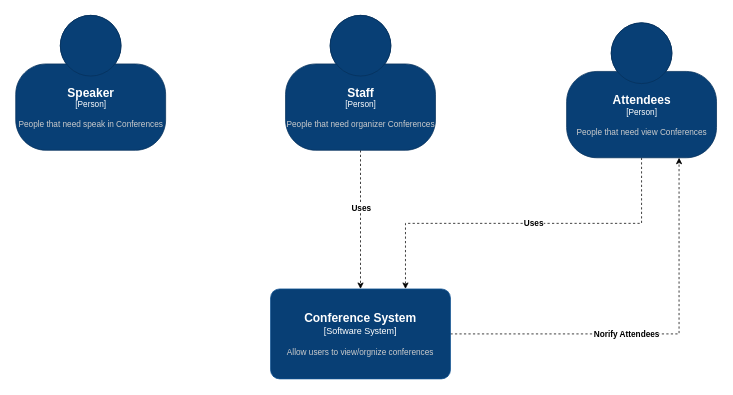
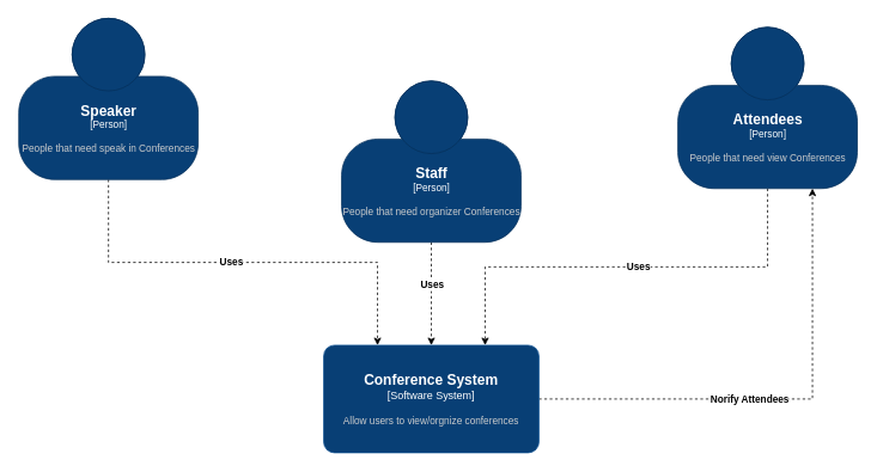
- <mxCell id="7" value="&lt;font style=&quot;font-size: 16px&quot;&gt;&lt;b&gt;Staff&lt;/b&gt;&lt;/font&gt;&lt;div&gt;[Person]&lt;/div&gt;&lt;br&gt;&lt;div&gt;&lt;font style=&quot;font-size: 11px&quot;&gt;&lt;font color=&quot;#cccccc&quot;&gt;People that need organizer Conferences&lt;/font&gt;&lt;/div&gt;" style="html=1;fontSize=11;dashed=0;whitespace=wrap;fillColor=#083F75;strokeColor=#06315C;fontColor=#ffffff;shape=mxgraph.c4.person2;align=center;metaEdit=1;points=[[0.5,0,0],[1,0.5,0],[1,0.75,0],[0.75,1,0],[0.5,1,0],[0.25,1,0],[0,0.75,0],[0,0.5,0]];resizable=0;" parent="1" vertex="1"><mxGeometry x="380" y="20" width="200" height="180" as="geometry" /></mxCell>
+ <mxCell id="7" value="&lt;font style=&quot;font-size: 16px&quot;&gt;&lt;b&gt;Staff&lt;/b&gt;&lt;/font&gt;&lt;div&gt;[Person]&lt;/div&gt;&lt;br&gt;&lt;div&gt;&lt;font style=&quot;font-size: 11px&quot;&gt;&lt;font color=&quot;#cccccc&quot;&gt;People that need organizer Conferences&lt;/font&gt;&lt;/div&gt;" style="html=1;fontSize=11;dashed=0;whitespace=wrap;fillColor=#083F75;strokeColor=#06315C;fontColor=#ffffff;shape=mxgraph.c4.person2;align=center;metaEdit=1;points=[[0.5,0,0],[1,0.5,0],[1,0.75,0],[0.75,1,0],[0.5,1,0],[0.25,1,0],[0,0.75,0],[0,0.5,0]];resizable=0;" parent="1" vertex="1"><mxGeometry x="380" y="90" width="200" height="180" as="geometry" /></mxCell>
+ <mxCell id="2" style="edgeStyle=orthogonalEdgeStyle;rounded=0;orthogonalLoop=1;jettySize=auto;html=1;exitX=0.5;exitY=1;exitDx=0;exitDy=0;exitPerimeter=0;entryX=0.25;entryY=0;entryDx=0;entryDy=0;entryPerimeter=0;dashed=1;" parent="1" source="4" target="13" edge="1"><mxGeometry relative="1" as="geometry" /></mxCell>
+ <mxCell id="3" value="Uses" style="edgeLabel;html=1;align=center;verticalAlign=middle;resizable=0;points=[];fontStyle=1" parent="2" vertex="1" connectable="0"><mxGeometry x="-0.054" y="2" relative="1" as="geometry"><mxPoint y="1" as="offset" /></mxGeometry></mxCell>
